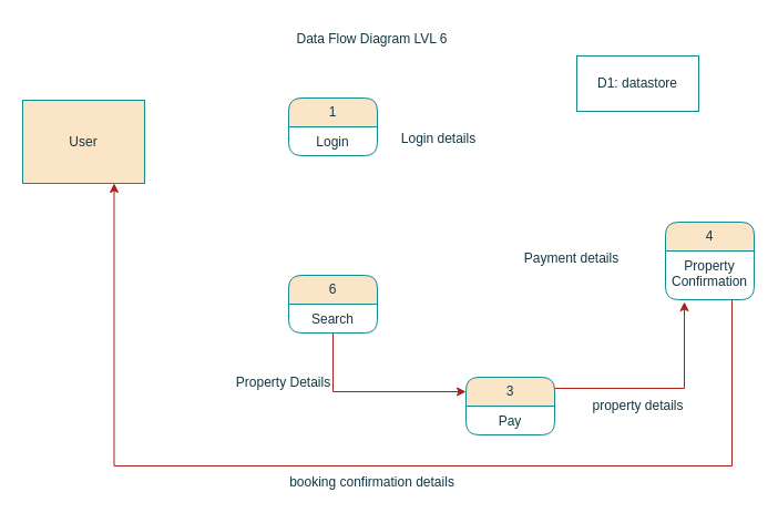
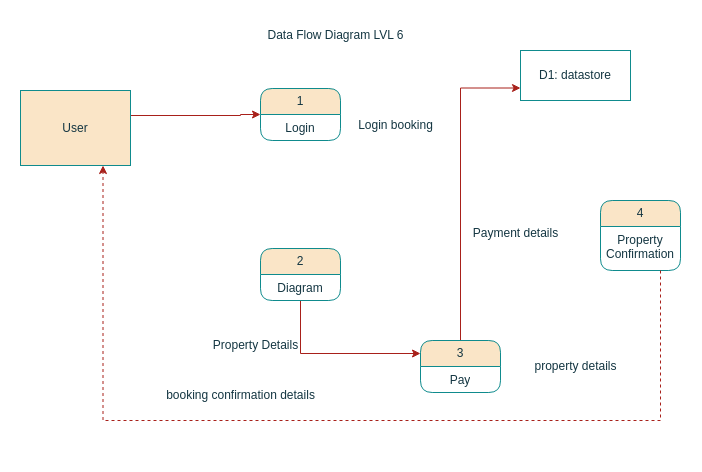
+ <mxCell id="2" style="edgeStyle=orthogonalEdgeStyle;rounded=0;orthogonalLoop=1;jettySize=auto;html=1;entryX=0;entryY=0.5;entryDx=0;entryDy=0;labelBackgroundColor=none;strokeColor=#A8201A;fontColor=default;" edge="1" parent="1" source="3" target="4"><mxGeometry relative="1" as="geometry"><mxPoint x="240" y="110" as="targetPoint" /><Array as="points"><mxPoint x="240" y="115" /><mxPoint x="240" y="114" /></Array></mxGeometry></mxCell>
- <mxCell id="19" value="Login details" style="text;html=1;align=center;verticalAlign=middle;resizable=0;points=[];autosize=1;strokeColor=none;fillColor=none;labelBackgroundColor=none;fontColor=#143642;" vertex="1" parent="1"><mxGeometry x="350" y="110" width="90" height="30" as="geometry" /></mxCell>
+ <mxCell id="19" value="Login booking" style="text;html=1;align=center;verticalAlign=middle;resizable=0;points=[];autosize=1;strokeColor=none;fillColor=none;labelBackgroundColor=none;fontColor=#143642;" vertex="1" parent="1"><mxGeometry x="350" y="110" width="90" height="30" as="geometry" /></mxCell>
+ <mxCell id="9" style="edgeStyle=orthogonalEdgeStyle;rounded=0;orthogonalLoop=1;jettySize=auto;html=1;entryX=0;entryY=0.75;entryDx=0;entryDy=0;labelBackgroundColor=none;strokeColor=#A8201A;fontColor=default;" edge="1" parent="1" source="10" target="15"><mxGeometry relative="1" as="geometry"><Array as="points"><mxPoint x="460" y="88" /></Array></mxGeometry></mxCell>
- <mxCell id="7" value="6" style="swimlane;fontStyle=0;childLayout=stackLayout;horizontal=1;startSize=26;fillColor=#FAE5C7;horizontalStack=0;resizeParent=1;resizeParentMax=0;resizeLast=0;collapsible=1;marginBottom=0;whiteSpace=wrap;html=1;rounded=1;strokeColor=#0F8B8D;labelBackgroundColor=none;fontColor=#143642;" vertex="1" parent="1"><mxGeometry x="260" y="248" width="80" height="52" as="geometry" /></mxCell>
+ <mxCell id="7" value="2" style="swimlane;fontStyle=0;childLayout=stackLayout;horizontal=1;startSize=26;fillColor=#FAE5C7;horizontalStack=0;resizeParent=1;resizeParentMax=0;resizeLast=0;collapsible=1;marginBottom=0;whiteSpace=wrap;html=1;rounded=1;strokeColor=#0F8B8D;labelBackgroundColor=none;fontColor=#143642;" vertex="1" parent="1"><mxGeometry x="260" y="248" width="80" height="52" as="geometry" /></mxCell>
- <mxCell id="8" value="Search" style="text;strokeColor=none;fillColor=none;align=center;verticalAlign=top;spacingLeft=4;spacingRight=4;overflow=hidden;rotatable=0;points=[[0,0.5],[1,0.5]];portConstraint=eastwest;whiteSpace=wrap;html=1;labelBackgroundColor=none;fontColor=#143642;" vertex="1" parent="7"><mxGeometry y="26" width="80" height="26" as="geometry" /></mxCell>
+ <mxCell id="8" value="Diagram" style="text;strokeColor=none;fillColor=none;align=center;verticalAlign=top;spacingLeft=4;spacingRight=4;overflow=hidden;rotatable=0;points=[[0,0.5],[1,0.5]];portConstraint=eastwest;whiteSpace=wrap;html=1;labelBackgroundColor=none;fontColor=#143642;" vertex="1" parent="7"><mxGeometry y="26" width="80" height="26" as="geometry" /></mxCell>
- <mxCell id="14" style="edgeStyle=orthogonalEdgeStyle;rounded=0;orthogonalLoop=1;jettySize=auto;html=1;entryX=0.213;entryY=1.045;entryDx=0;entryDy=0;entryPerimeter=0;labelBackgroundColor=none;strokeColor=#A8201A;fontColor=default;" edge="1" parent="1" source="10" target="13"><mxGeometry relative="1" as="geometry"><mxPoint x="634" y="290" as="targetPoint" /><Array as="points"><mxPoint x="617" y="350" /></Array></mxGeometry></mxCell>
- <mxCell id="20" style="edgeStyle=orthogonalEdgeStyle;rounded=0;orthogonalLoop=1;jettySize=auto;html=1;entryX=0.75;entryY=1;entryDx=0;entryDy=0;labelBackgroundColor=none;strokeColor=#A8201A;fontColor=default;" edge="1" parent="1" source="13" target="3"><mxGeometry relative="1" as="geometry"><Array as="points"><mxPoint x="660" y="420" /><mxPoint x="103" y="420" /></Array></mxGeometry></mxCell>
+ <mxCell id="20" style="edgeStyle=orthogonalEdgeStyle;rounded=0;orthogonalLoop=1;jettySize=auto;html=1;entryX=0.75;entryY=1;entryDx=0;entryDy=0;labelBackgroundColor=none;strokeColor=#A8201A;fontColor=default;dashed=1;" edge="1" parent="1" source="13" target="3"><mxGeometry relative="1" as="geometry"><Array as="points"><mxPoint x="660" y="420" /><mxPoint x="103" y="420" /></Array></mxGeometry></mxCell>
- <mxCell id="21" value="booking confirmation details" style="text;html=1;align=center;verticalAlign=middle;resizable=0;points=[];autosize=1;strokeColor=none;fillColor=none;labelBackgroundColor=none;fontColor=#143642;" vertex="1" parent="1"><mxGeometry x="250" y="420" width="170" height="30" as="geometry" /></mxCell>
+ <mxCell id="21" value="booking confirmation details" style="text;html=1;align=center;verticalAlign=middle;resizable=0;points=[];autosize=1;strokeColor=none;fillColor=none;labelBackgroundColor=none;fontColor=#143642;" vertex="1" parent="1"><mxGeometry x="155" y="380" width="170" height="30" as="geometry" /></mxCell>
